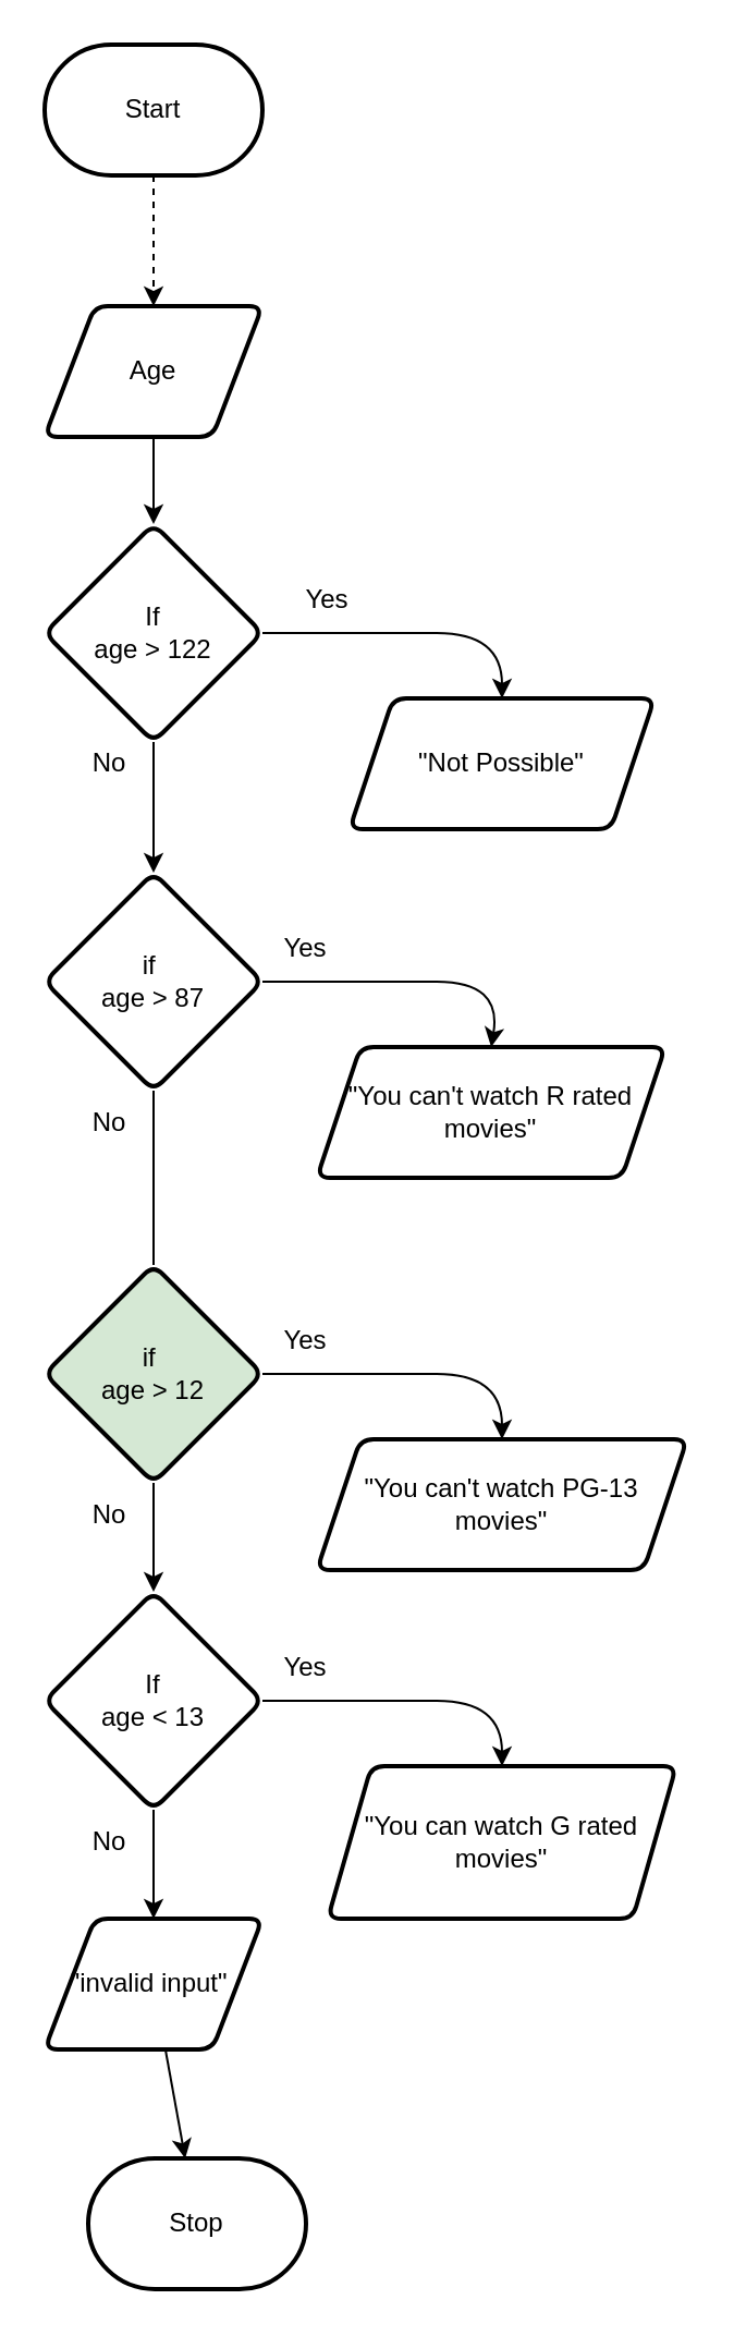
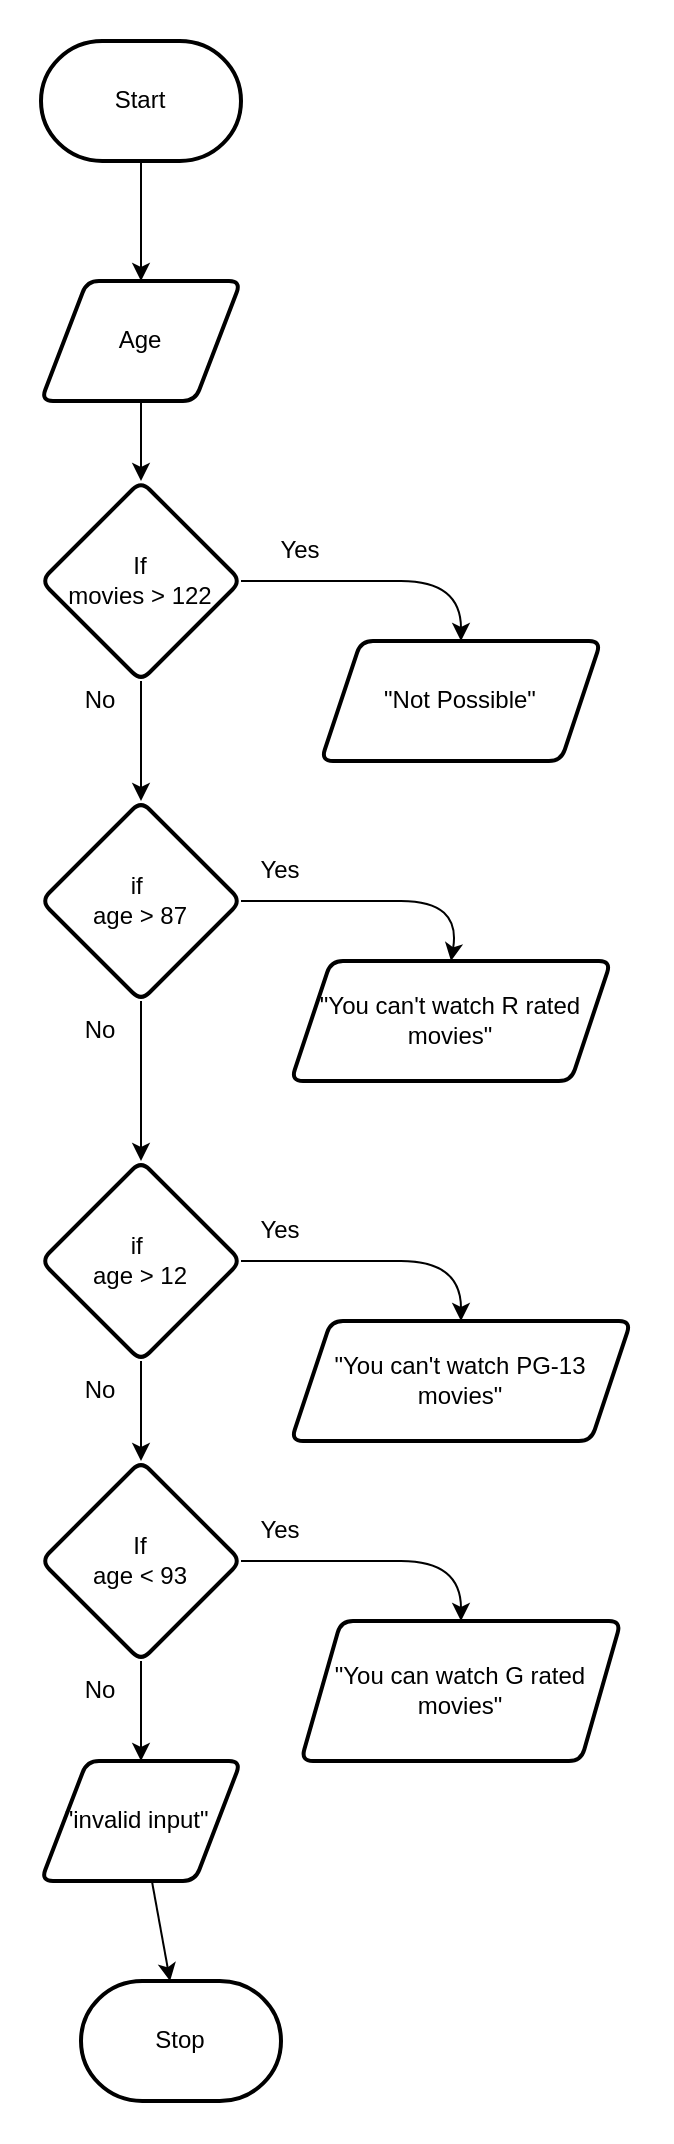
- <mxCell id="2" style="edgeStyle=none;html=1;dashed=1;" parent="1" source="3" target="5" edge="1"><mxGeometry relative="1" as="geometry" /></mxCell>
+ <mxCell id="2" style="edgeStyle=none;html=1;" parent="1" source="3" target="5" edge="1"><mxGeometry relative="1" as="geometry" /></mxCell>
- <mxCell id="10" value="If&lt;br&gt;age &amp;gt; 122" style="rhombus;whiteSpace=wrap;html=1;strokeWidth=2;rounded=1;arcSize=12;" vertex="1" parent="1"><mxGeometry x="20" y="240" width="100" height="100" as="geometry" /></mxCell>
+ <mxCell id="10" value="If&lt;br&gt;movies &amp;gt; 122" style="rhombus;whiteSpace=wrap;html=1;strokeWidth=2;rounded=1;arcSize=12;" vertex="1" parent="1"><mxGeometry x="20" y="240" width="100" height="100" as="geometry" /></mxCell>
- <mxCell id="12" value="" style="edgeStyle=none;html=1;endArrow=none;" edge="1" parent="1" source="13" target="18"><mxGeometry relative="1" as="geometry" /></mxCell>
+ <mxCell id="12" value="" style="edgeStyle=none;html=1;" edge="1" parent="1" source="13" target="18"><mxGeometry relative="1" as="geometry" /></mxCell>
- <mxCell id="18" value="if&amp;nbsp;&lt;br&gt;age &amp;gt; 12" style="rhombus;whiteSpace=wrap;html=1;strokeWidth=2;rounded=1;arcSize=12;fillColor=#d5e8d4;" vertex="1" parent="1"><mxGeometry x="20" y="580" width="100" height="100" as="geometry" /></mxCell>
+ <mxCell id="18" value="if&amp;nbsp;&lt;br&gt;age &amp;gt; 12" style="rhombus;whiteSpace=wrap;html=1;strokeWidth=2;rounded=1;arcSize=12;" vertex="1" parent="1"><mxGeometry x="20" y="580" width="100" height="100" as="geometry" /></mxCell>
- <mxCell id="22" value="If&lt;br&gt;age &amp;lt; 13" style="rhombus;whiteSpace=wrap;html=1;strokeWidth=2;rounded=1;arcSize=12;" vertex="1" parent="1"><mxGeometry x="20" y="730" width="100" height="100" as="geometry" /></mxCell>
+ <mxCell id="22" value="If&lt;br&gt;age &amp;lt; 93" style="rhombus;whiteSpace=wrap;html=1;strokeWidth=2;rounded=1;arcSize=12;" vertex="1" parent="1"><mxGeometry x="20" y="730" width="100" height="100" as="geometry" /></mxCell>
